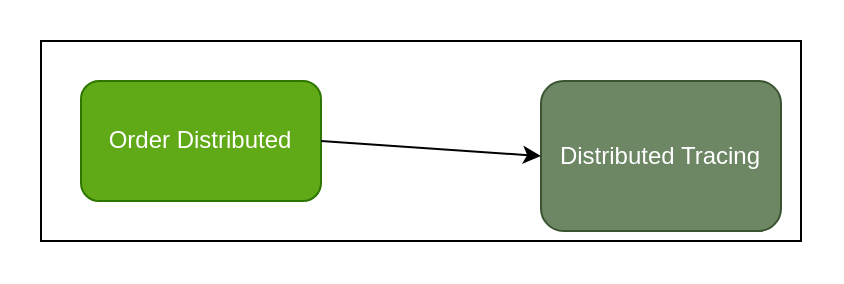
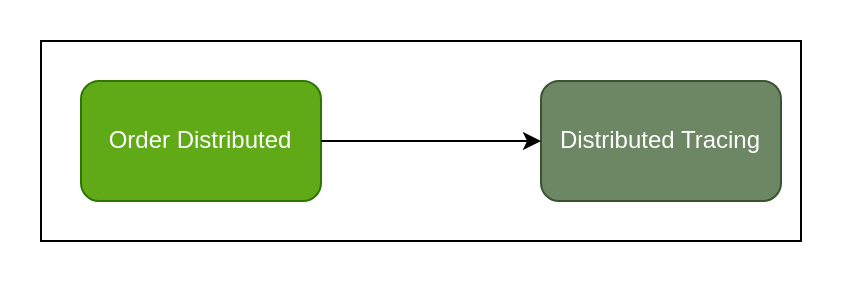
- <mxCell id="4" value="Distributed Tracing" style="rounded=1;whiteSpace=wrap;html=1;fillColor=#6d8764;strokeColor=#3A5431;fontColor=#ffffff;" parent="1" vertex="1"><mxGeometry x="270" y="40" width="120" height="75" as="geometry" /></mxCell>
+ <mxCell id="4" value="Distributed Tracing" style="rounded=1;whiteSpace=wrap;html=1;fillColor=#6d8764;strokeColor=#3A5431;fontColor=#ffffff;" parent="1" vertex="1"><mxGeometry x="270" y="40" width="120" height="60" as="geometry" /></mxCell>
